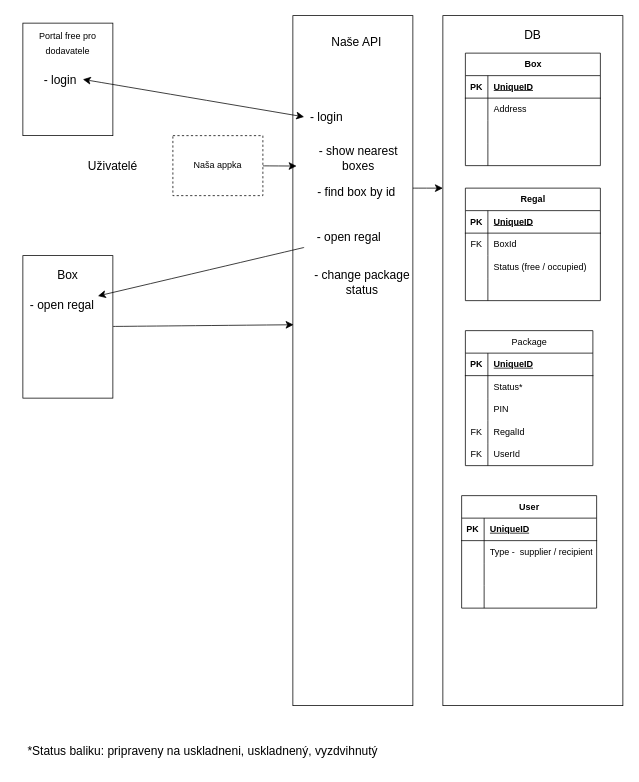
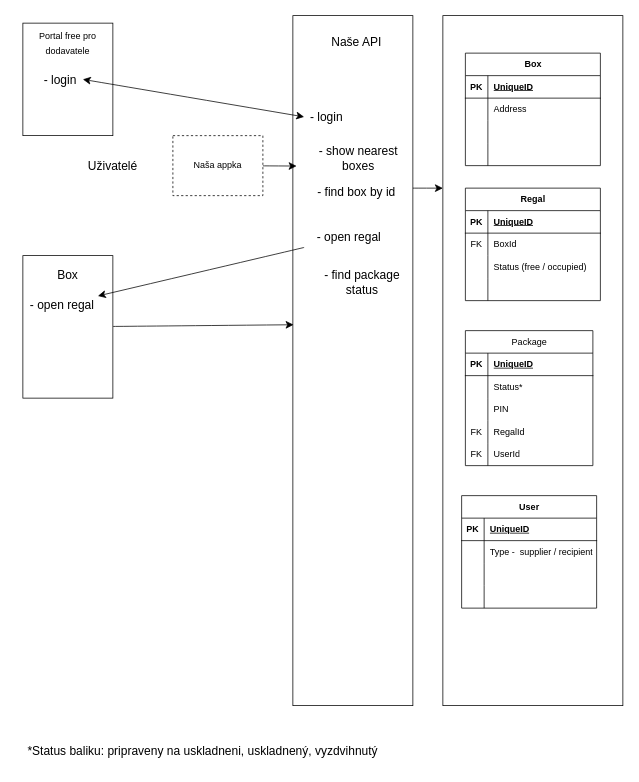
- <mxCell id="3" value="DB" style="text;strokeColor=none;fillColor=none;html=1;align=center;verticalAlign=middle;whiteSpace=wrap;rounded=0;fontSize=16;" vertex="1" parent="1"><mxGeometry x="680" y="30" width="60" height="30" as="geometry" /></mxCell>
- <mxCell id="78" value="- change package status" style="text;strokeColor=none;fillColor=none;html=1;align=center;verticalAlign=middle;whiteSpace=wrap;rounded=0;fontSize=16;" vertex="1" parent="1"><mxGeometry x="415" y="360" width="135" height="30" as="geometry" /></mxCell>
+ <mxCell id="78" value="- find package status" style="text;strokeColor=none;fillColor=none;html=1;align=center;verticalAlign=middle;whiteSpace=wrap;rounded=0;fontSize=16;" vertex="1" parent="1"><mxGeometry x="415" y="360" width="135" height="30" as="geometry" /></mxCell>
